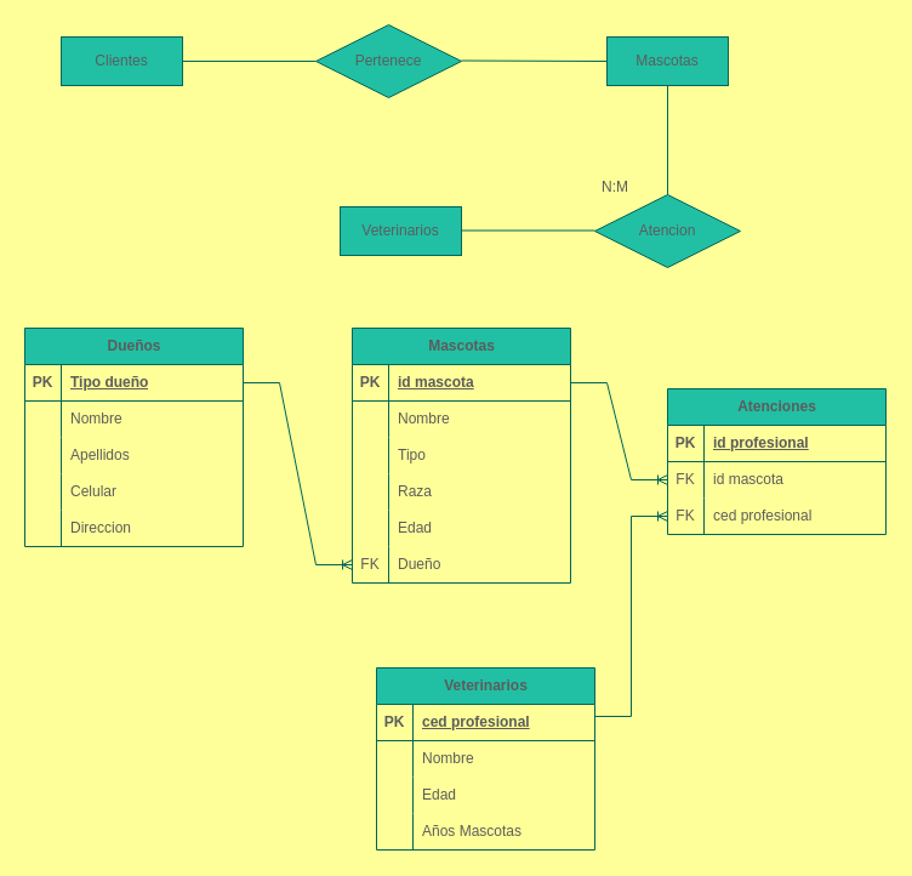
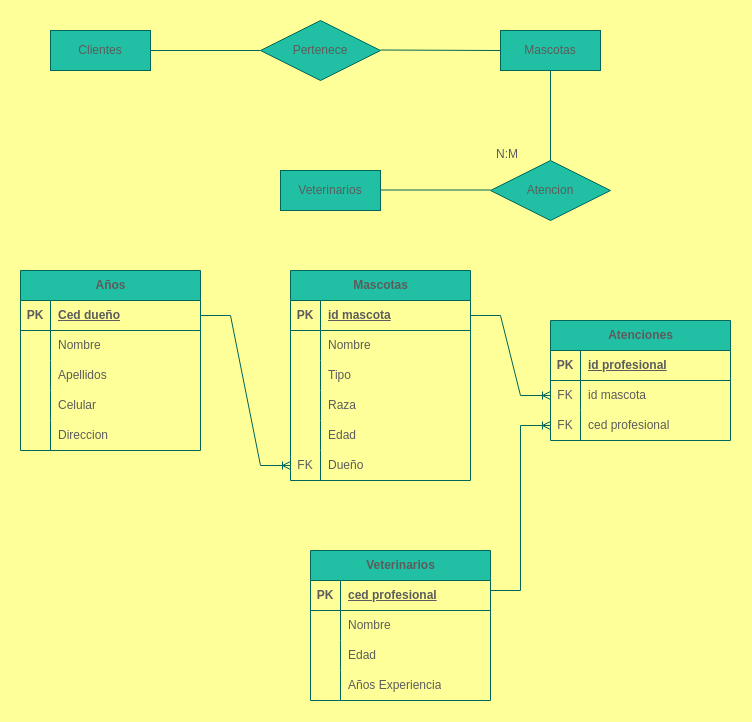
- <mxCell id="12" value="Dueños" style="shape=table;startSize=30;container=1;collapsible=1;childLayout=tableLayout;fixedRows=1;rowLines=0;fontStyle=1;align=center;resizeLast=1;html=1;labelBackgroundColor=none;fillColor=#21C0A5;strokeColor=#006658;fontColor=#5C5C5C;" vertex="1" parent="1"><mxGeometry x="20" y="270" width="180" height="180" as="geometry" /></mxCell>
+ <mxCell id="12" value="Años" style="shape=table;startSize=30;container=1;collapsible=1;childLayout=tableLayout;fixedRows=1;rowLines=0;fontStyle=1;align=center;resizeLast=1;html=1;labelBackgroundColor=none;fillColor=#21C0A5;strokeColor=#006658;fontColor=#5C5C5C;" vertex="1" parent="1"><mxGeometry x="20" y="270" width="180" height="180" as="geometry" /></mxCell>
- <mxCell id="15" value="Tipo dueño" style="shape=partialRectangle;connectable=0;fillColor=none;top=0;left=0;bottom=0;right=0;align=left;spacingLeft=6;fontStyle=5;overflow=hidden;whiteSpace=wrap;html=1;labelBackgroundColor=none;strokeColor=#006658;fontColor=#5C5C5C;" vertex="1" parent="13"><mxGeometry x="30" width="150" height="30" as="geometry"><mxRectangle width="150" height="30" as="alternateBounds" /></mxGeometry></mxCell>
+ <mxCell id="15" value="Ced dueño" style="shape=partialRectangle;connectable=0;fillColor=none;top=0;left=0;bottom=0;right=0;align=left;spacingLeft=6;fontStyle=5;overflow=hidden;whiteSpace=wrap;html=1;labelBackgroundColor=none;strokeColor=#006658;fontColor=#5C5C5C;" vertex="1" parent="13"><mxGeometry x="30" width="150" height="30" as="geometry"><mxRectangle width="150" height="30" as="alternateBounds" /></mxGeometry></mxCell>
- <mxCell id="69" value="Años Mascotas" style="shape=partialRectangle;connectable=0;fillColor=none;top=0;left=0;bottom=0;right=0;align=left;spacingLeft=6;overflow=hidden;whiteSpace=wrap;html=1;labelBackgroundColor=none;strokeColor=#006658;fontColor=#5C5C5C;" vertex="1" parent="67"><mxGeometry x="30" width="150" height="30" as="geometry"><mxRectangle width="150" height="30" as="alternateBounds" /></mxGeometry></mxCell>
+ <mxCell id="69" value="Años Experiencia" style="shape=partialRectangle;connectable=0;fillColor=none;top=0;left=0;bottom=0;right=0;align=left;spacingLeft=6;overflow=hidden;whiteSpace=wrap;html=1;labelBackgroundColor=none;strokeColor=#006658;fontColor=#5C5C5C;" vertex="1" parent="67"><mxGeometry x="30" width="150" height="30" as="geometry"><mxRectangle width="150" height="30" as="alternateBounds" /></mxGeometry></mxCell>
